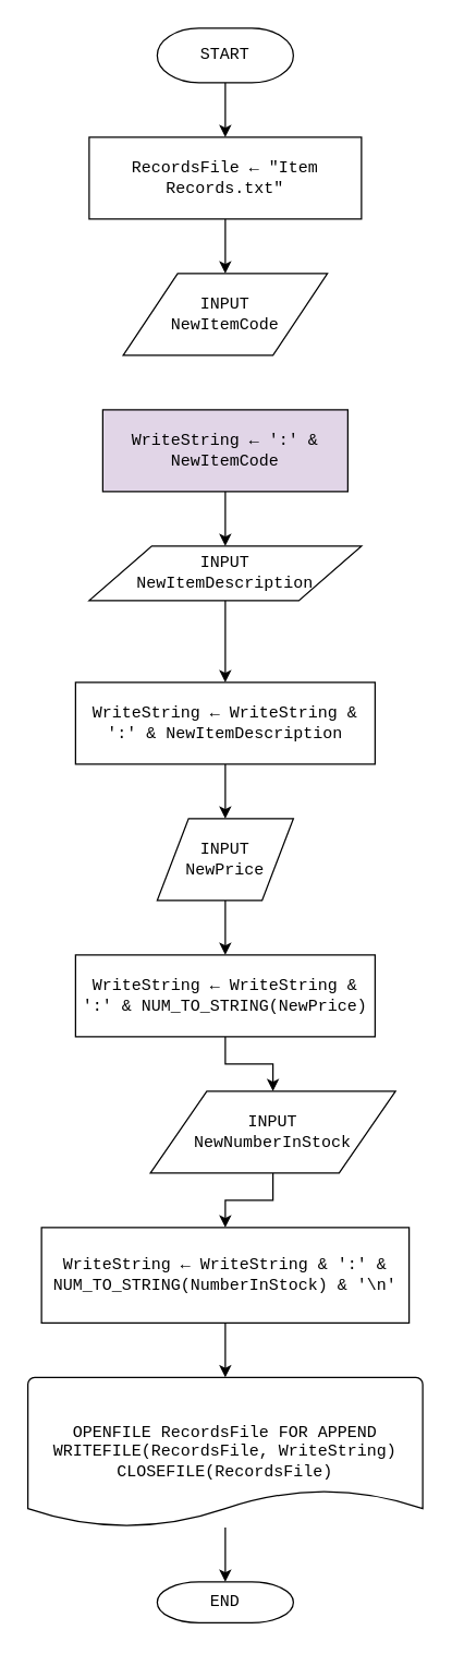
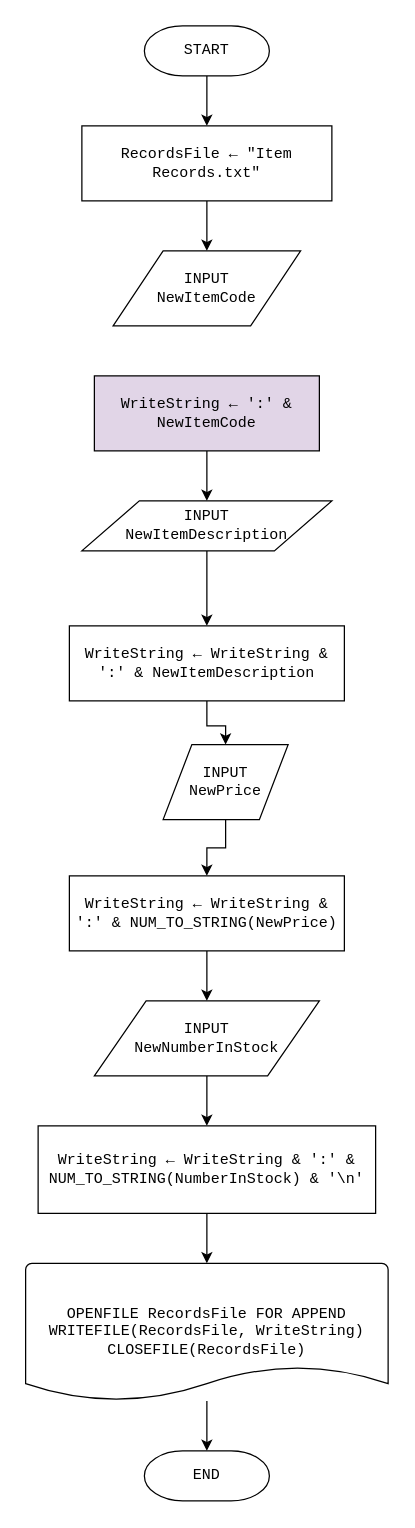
- <mxCell id="14" value="INPUT NewPrice" style="shape=parallelogram;html=1;strokeWidth=1;perimeter=parallelogramPerimeter;whiteSpace=wrap;rounded=1;arcSize=0;size=0.23;fontFamily=Courier New;" vertex="1" parent="1"><mxGeometry x="115" y="600" width="100" height="60" as="geometry" /></mxCell>
+ <mxCell id="14" value="INPUT NewPrice" style="shape=parallelogram;html=1;strokeWidth=1;perimeter=parallelogramPerimeter;whiteSpace=wrap;rounded=1;arcSize=0;size=0.23;fontFamily=Courier New;" vertex="1" parent="1"><mxGeometry x="130" y="595" width="100" height="60" as="geometry" /></mxCell>
- <mxCell id="18" value="INPUT&lt;br&gt;NewNumberInStock" style="shape=parallelogram;html=1;strokeWidth=1;perimeter=parallelogramPerimeter;whiteSpace=wrap;rounded=1;arcSize=0;size=0.23;fontFamily=Courier New;" vertex="1" parent="1"><mxGeometry x="110" y="800" width="180" height="60" as="geometry" /></mxCell>
+ <mxCell id="18" value="INPUT&lt;br&gt;NewNumberInStock" style="shape=parallelogram;html=1;strokeWidth=1;perimeter=parallelogramPerimeter;whiteSpace=wrap;rounded=1;arcSize=0;size=0.23;fontFamily=Courier New;" vertex="1" parent="1"><mxGeometry x="75" y="800" width="180" height="60" as="geometry" /></mxCell>
- <mxCell id="23" value="END" style="strokeWidth=1;html=1;shape=mxgraph.flowchart.terminator;whiteSpace=wrap;fontFamily=Courier New;" vertex="1" parent="1"><mxGeometry x="115" y="1160" width="100" height="30" as="geometry" /></mxCell>
+ <mxCell id="23" value="END" style="strokeWidth=1;html=1;shape=mxgraph.flowchart.terminator;whiteSpace=wrap;fontFamily=Courier New;" vertex="1" parent="1"><mxGeometry x="115" y="1160" width="100" height="40" as="geometry" /></mxCell>
